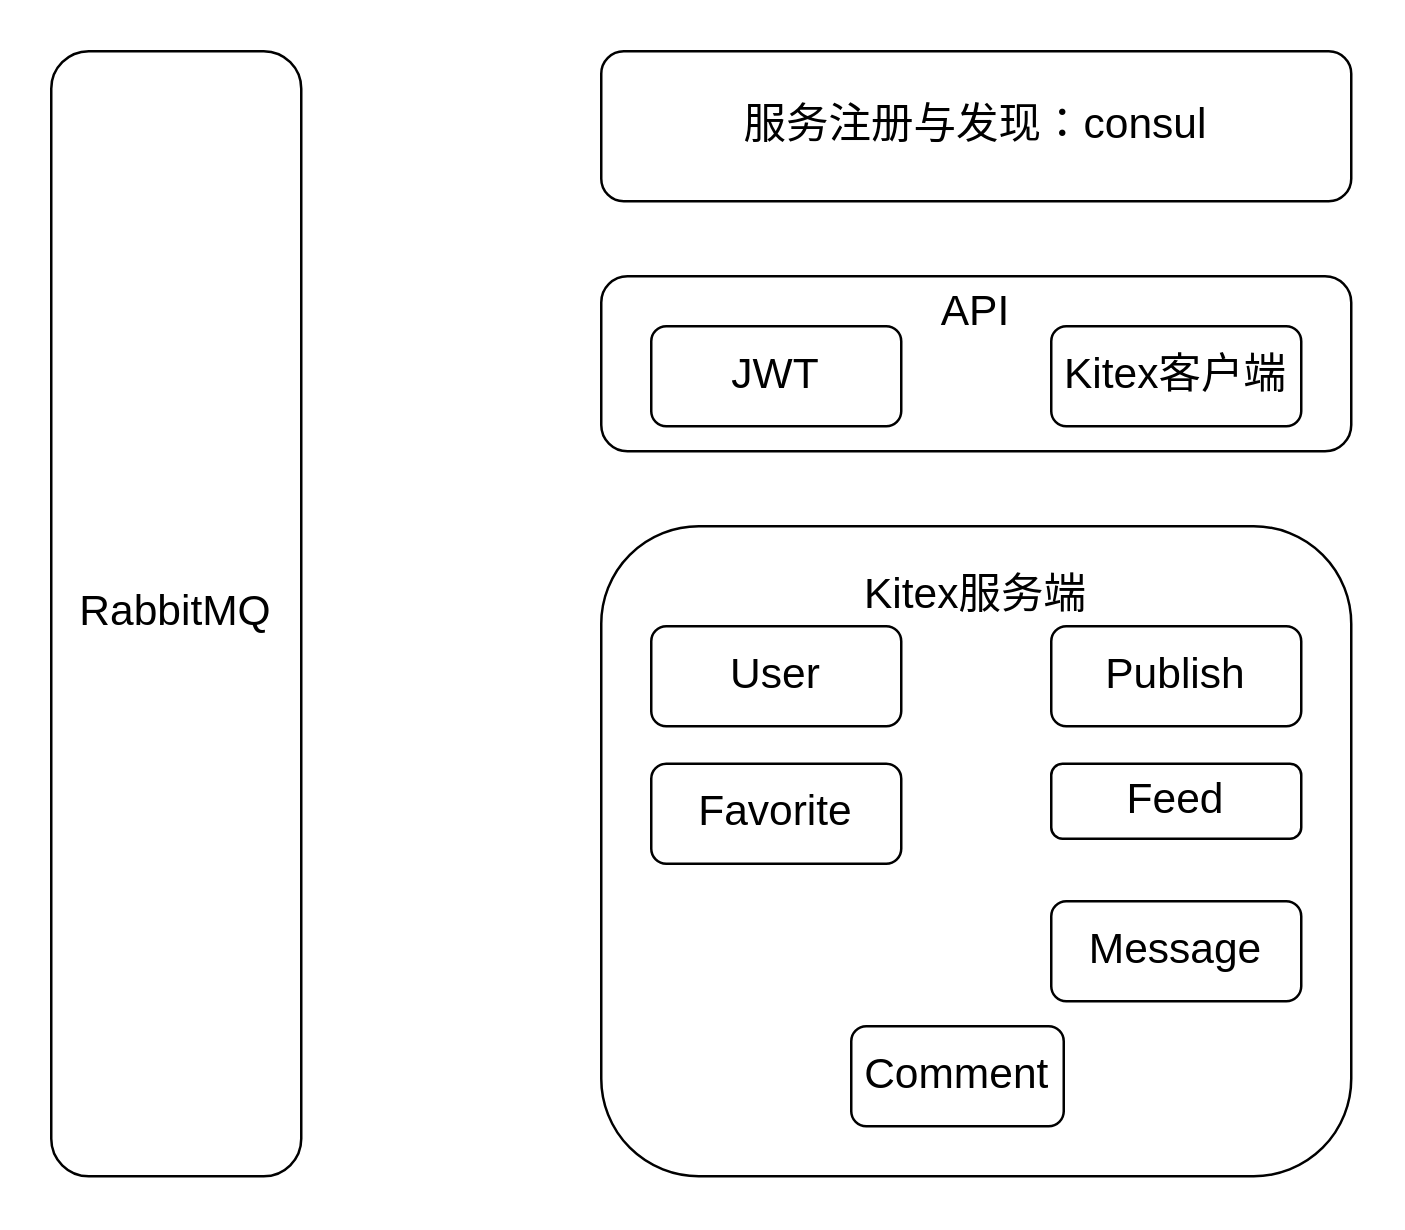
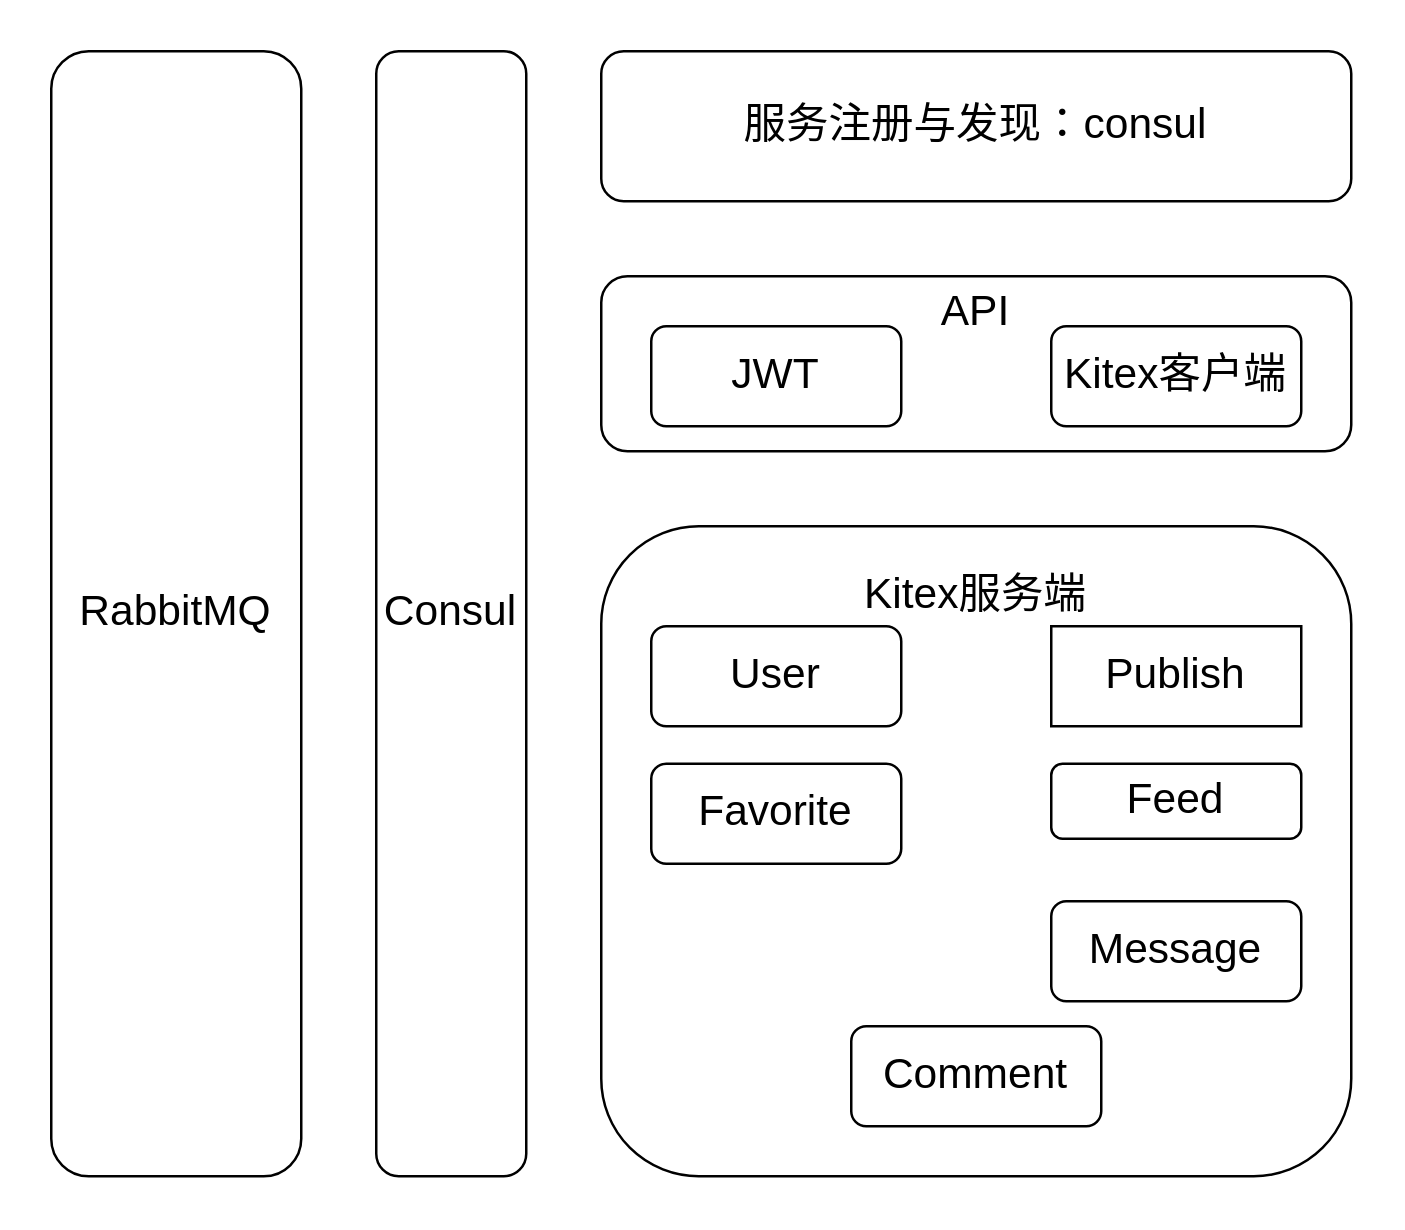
+ <mxCell id="13" value="Consul" style="rounded=1;whiteSpace=wrap;html=1;fillColor=none;fontSize=17;" parent="1" vertex="1"><mxGeometry x="150" y="20" width="60" height="450" as="geometry" /></mxCell>
- <mxCell id="8" value="Publish" style="rounded=1;whiteSpace=wrap;html=1;fillColor=none;fontSize=17;" parent="1" vertex="1"><mxGeometry x="420" y="250" width="100" height="40" as="geometry" /></mxCell>
+ <mxCell id="8" value="Publish" style="whiteSpace=wrap;html=1;fillColor=none;fontSize=17;rounded=0;" parent="1" vertex="1"><mxGeometry x="420" y="250" width="100" height="40" as="geometry" /></mxCell>
- <mxCell id="12" value="Comment" style="rounded=1;whiteSpace=wrap;html=1;fillColor=none;fontSize=17;" parent="1" vertex="1"><mxGeometry x="340" y="410" width="85" height="40" as="geometry" /></mxCell>
+ <mxCell id="12" value="Comment" style="rounded=1;whiteSpace=wrap;html=1;fillColor=none;fontSize=17;" parent="1" vertex="1"><mxGeometry x="340" y="410" width="100" height="40" as="geometry" /></mxCell>
